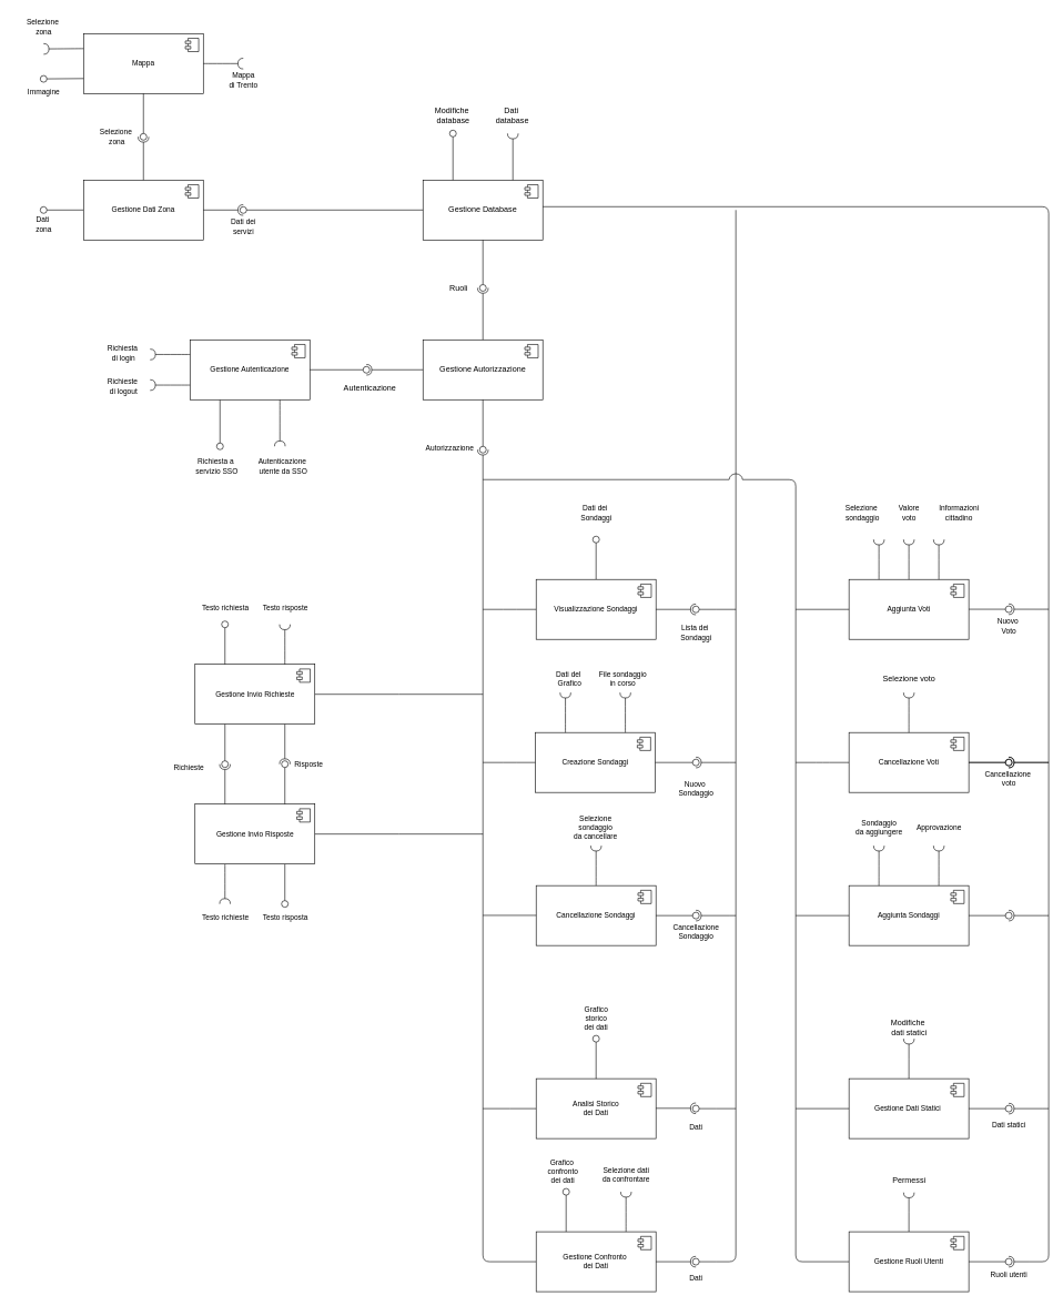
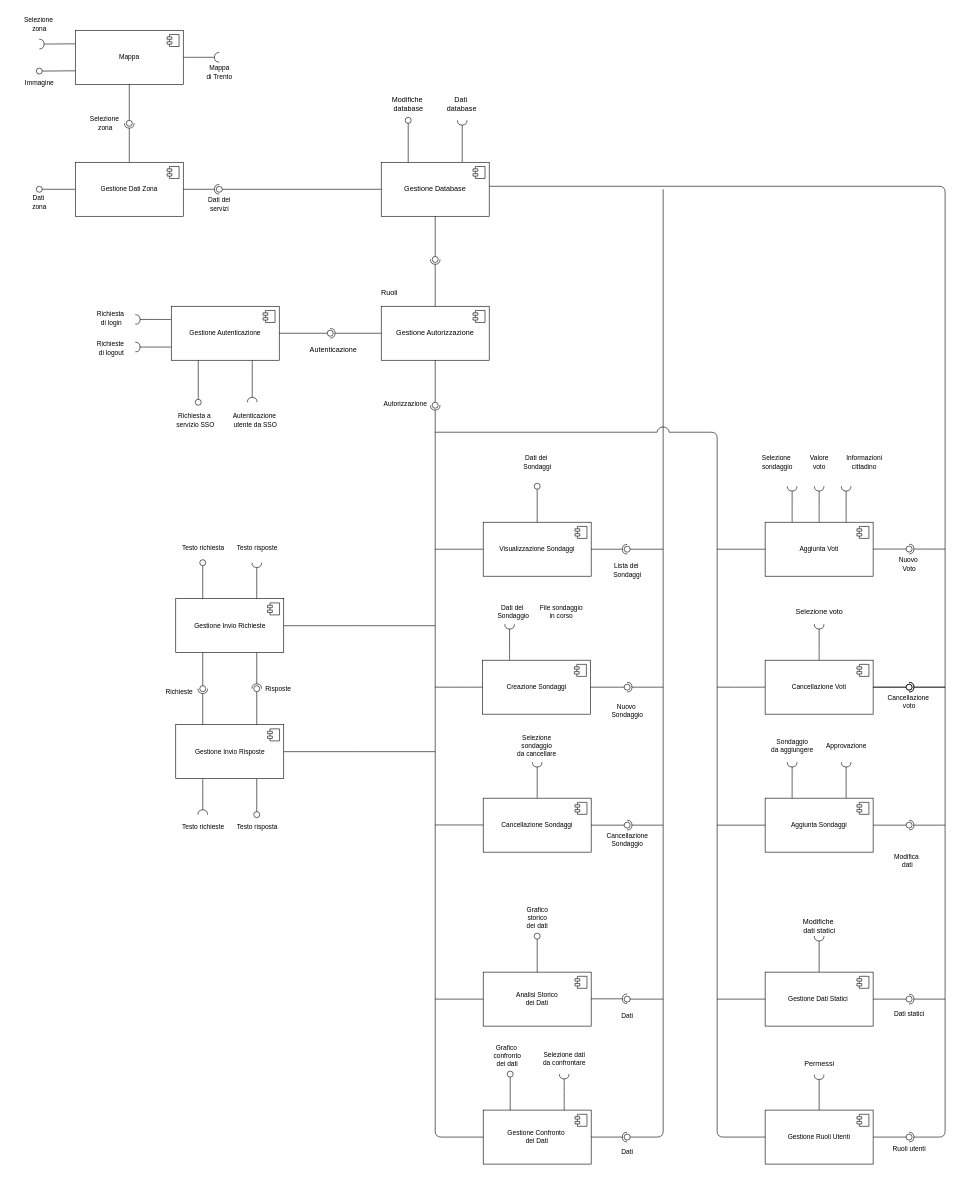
- <mxCell id="23" value="Ruoli&amp;nbsp;" style="text;html=1;align=center;verticalAlign=middle;resizable=0;points=[];autosize=1;strokeColor=none;fillColor=none;" parent="1" vertex="1"><mxGeometry x="665" y="417" width="50" height="30" as="geometry" /></mxCell>
+ <mxCell id="23" value="Ruoli&amp;nbsp;" style="text;html=1;align=center;verticalAlign=middle;resizable=0;points=[];autosize=1;strokeColor=none;fillColor=none;" parent="1" vertex="1"><mxGeometry x="625" y="472" width="50" height="30" as="geometry" /></mxCell>
- <mxCell id="38" value="Dati del&amp;nbsp;&lt;div&gt;Grafico&lt;/div&gt;" style="text;html=1;align=center;verticalAlign=middle;resizable=0;points=[];autosize=1;strokeColor=none;fillColor=none;fontFamily=Helvetica;fontSize=11;fontColor=default;labelBackgroundColor=default;" parent="1" vertex="1"><mxGeometry x="815" y="1000" width="80" height="40" as="geometry" /></mxCell>
+ <mxCell id="38" value="Dati del&amp;nbsp;&lt;div&gt;Sondaggio&lt;/div&gt;" style="text;html=1;align=center;verticalAlign=middle;resizable=0;points=[];autosize=1;strokeColor=none;fillColor=none;fontFamily=Helvetica;fontSize=11;fontColor=default;labelBackgroundColor=default;" parent="1" vertex="1"><mxGeometry x="815" y="1000" width="80" height="40" as="geometry" /></mxCell>
- <mxCell id="40" value="" style="rounded=0;orthogonalLoop=1;jettySize=auto;html=1;endArrow=halfCircle;endFill=0;endSize=6;strokeWidth=1;fontSize=12;curved=1;strokeColor=default;align=center;verticalAlign=middle;fontFamily=Helvetica;fontColor=default;labelBackgroundColor=default;edgeStyle=none;sourcePerimeterSpacing=0;targetPerimeterSpacing=0;exitX=0.75;exitY=0;exitDx=0;exitDy=0;entryX=0.54;entryY=1;entryDx=0;entryDy=0;entryPerimeter=0;" parent="1" source="34" target="42" edge="1"><mxGeometry relative="1" as="geometry"><mxPoint x="900" y="1070" as="sourcePoint" /><mxPoint x="939" y="1050" as="targetPoint" /></mxGeometry></mxCell>
- <mxCell id="147" value="Richieste" style="text;html=1;align=center;verticalAlign=middle;resizable=0;points=[];autosize=1;strokeColor=none;fillColor=none;fontFamily=Helvetica;fontSize=11;fontColor=default;labelBackgroundColor=default;" parent="1" vertex="1"><mxGeometry x="247.5" y="1137.5" width="70" height="30" as="geometry" /></mxCell>
+ <mxCell id="147" value="Richieste" style="text;html=1;align=center;verticalAlign=middle;resizable=0;points=[];autosize=1;strokeColor=none;fillColor=none;fontFamily=Helvetica;fontSize=11;fontColor=default;labelBackgroundColor=default;" parent="1" vertex="1"><mxGeometry x="262.5" y="1137.5" width="70" height="30" as="geometry" /></mxCell>
+ <mxCell id="68" value="Modifica&amp;nbsp;&lt;div&gt;dati&lt;/div&gt;" style="text;html=1;align=center;verticalAlign=middle;resizable=0;points=[];autosize=1;strokeColor=none;fillColor=none;fontFamily=Helvetica;fontSize=11;fontColor=default;labelBackgroundColor=default;" parent="1" vertex="1"><mxGeometry x="1477" y="1415" width="70" height="40" as="geometry" /></mxCell>
